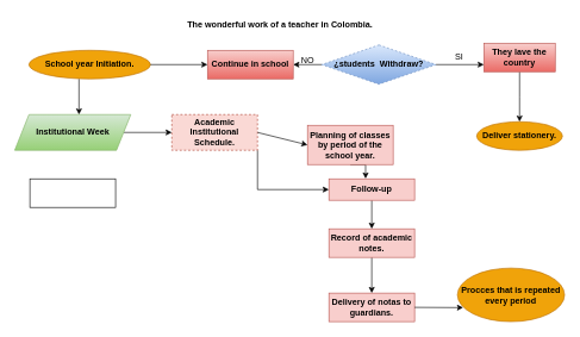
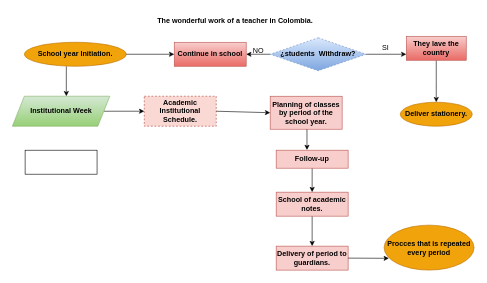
- <mxCell id="20" value="&lt;b&gt;Planning of classes by period of the school year.&lt;/b&gt;" style="rounded=0;whiteSpace=wrap;html=1;fillColor=#f8cecc;strokeColor=#b85450;" parent="1" vertex="1"><mxGeometry x="430" y="175" width="120" height="55" as="geometry" /></mxCell>
+ <mxCell id="20" value="&lt;b&gt;Planning of classes by period of the school year.&lt;/b&gt;" style="rounded=0;whiteSpace=wrap;html=1;fillColor=#f8cecc;strokeColor=#b85450;" parent="1" vertex="1"><mxGeometry x="450" y="160" width="120" height="55" as="geometry" /></mxCell>
- <mxCell id="4" style="edgeStyle=orthogonalEdgeStyle;rounded=0;orthogonalLoop=1;jettySize=auto;html=1;exitX=1;exitY=1;exitDx=0;exitDy=0;entryX=0;entryY=0.5;entryDx=0;entryDy=0;" edge="1" parent="1" source="5" target="7"><mxGeometry relative="1" as="geometry" /></mxCell>
- <mxCell id="23" value="&lt;b&gt;Record of academic notes.&lt;/b&gt;" style="rounded=0;whiteSpace=wrap;html=1;fillColor=#f8cecc;strokeColor=#b85450;" parent="1" vertex="1"><mxGeometry x="460" y="320" width="120" height="40" as="geometry" /></mxCell>
+ <mxCell id="23" value="&lt;b&gt;School of academic notes.&lt;/b&gt;" style="rounded=0;whiteSpace=wrap;html=1;fillColor=#f8cecc;strokeColor=#b85450;" parent="1" vertex="1"><mxGeometry x="460" y="320" width="120" height="40" as="geometry" /></mxCell>
- <mxCell id="26" value="&lt;b&gt;Delivery of notas to guardians.&lt;/b&gt;" style="rounded=0;whiteSpace=wrap;html=1;fillColor=#f8cecc;strokeColor=#b85450;" parent="1" vertex="1"><mxGeometry x="460" y="410" width="120" height="40" as="geometry" /></mxCell>
+ <mxCell id="26" value="&lt;b&gt;Delivery of period to guardians.&lt;/b&gt;" style="rounded=0;whiteSpace=wrap;html=1;fillColor=#f8cecc;strokeColor=#b85450;" parent="1" vertex="1"><mxGeometry x="460" y="410" width="120" height="40" as="geometry" /></mxCell>
